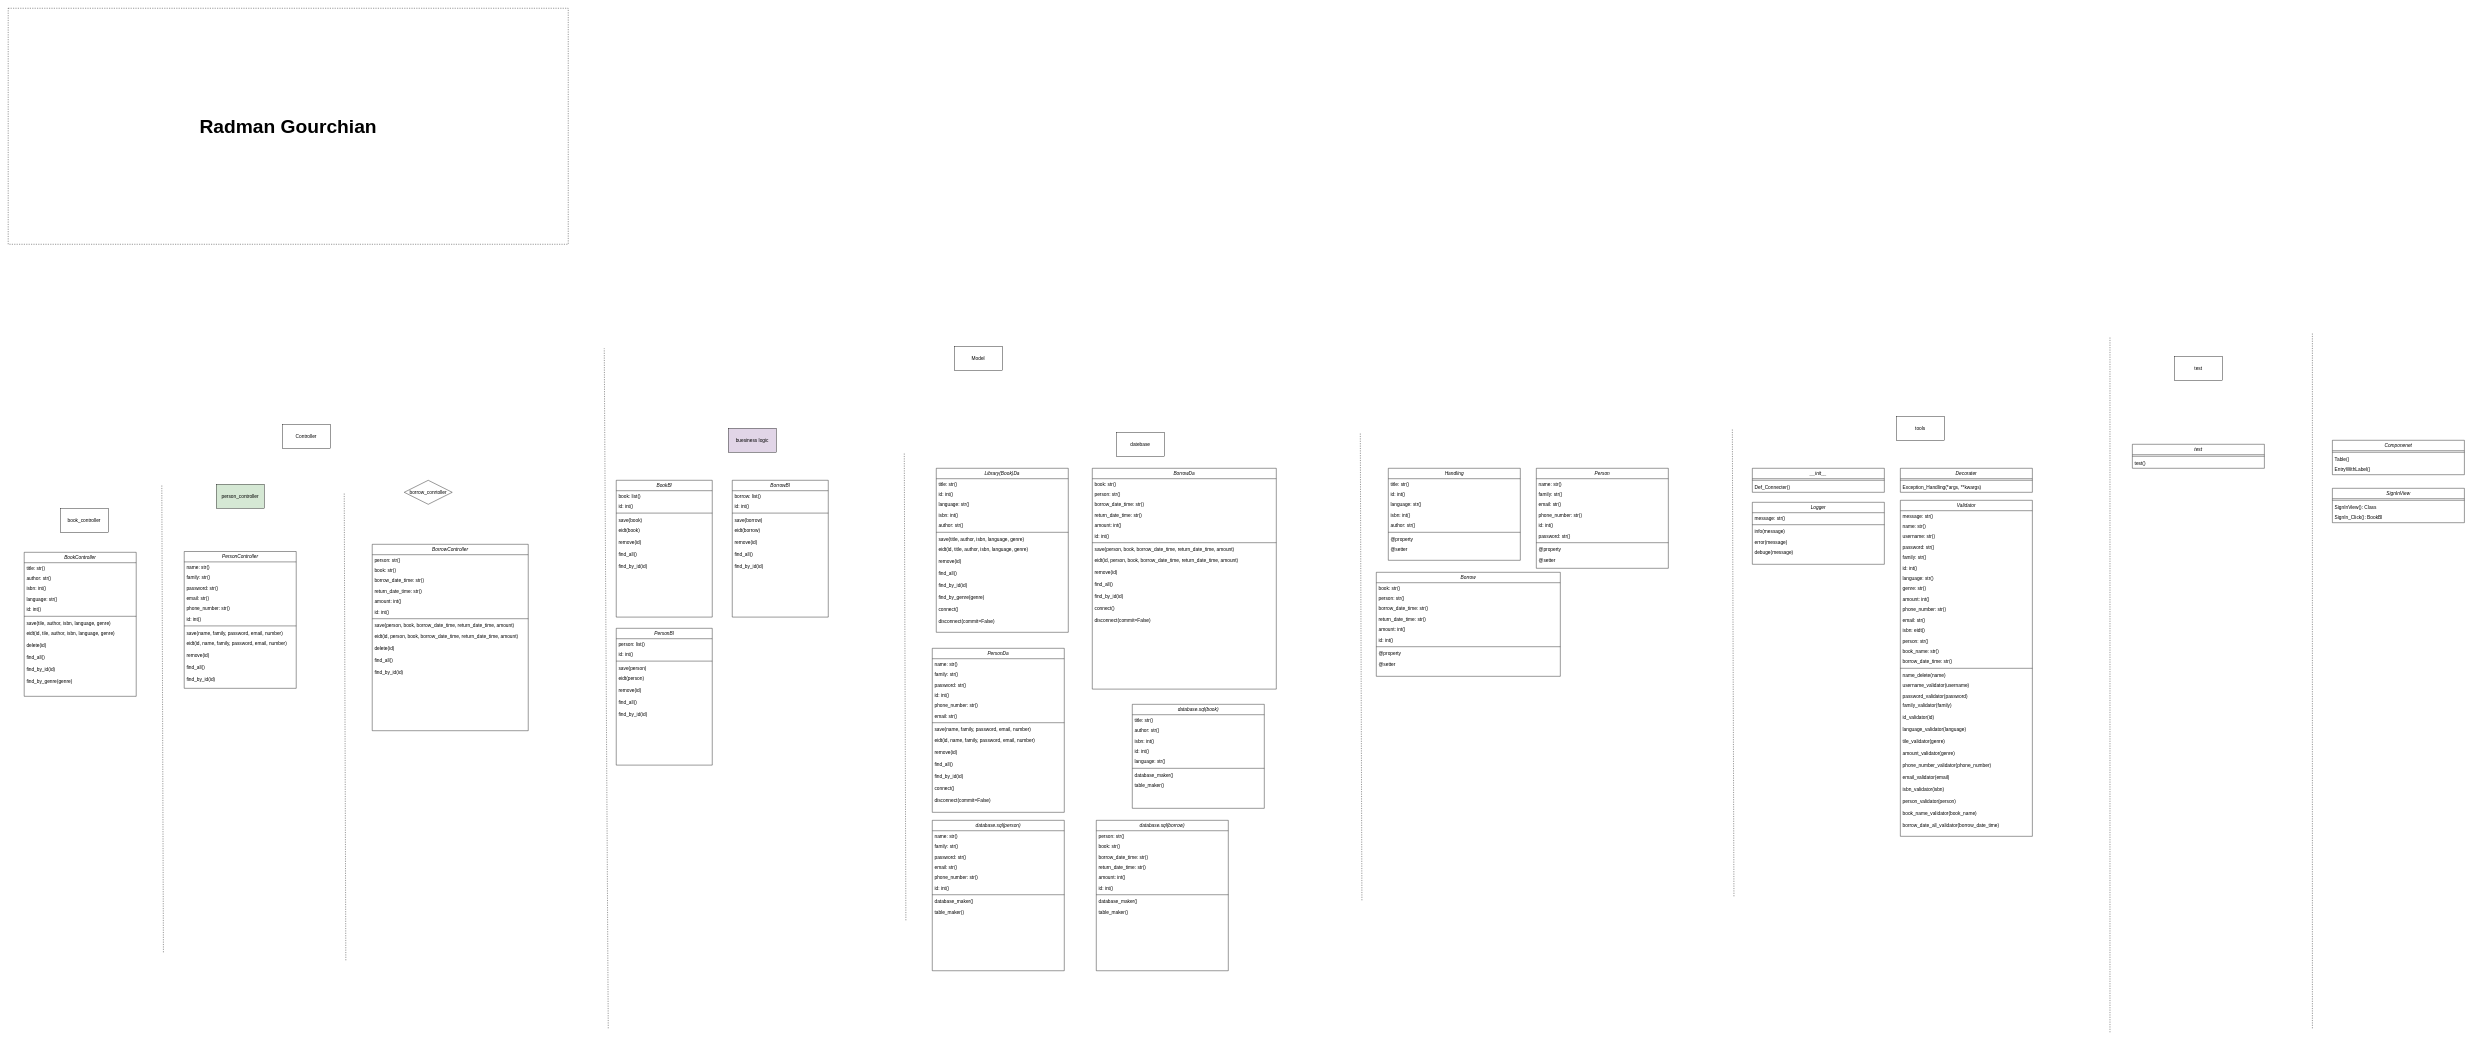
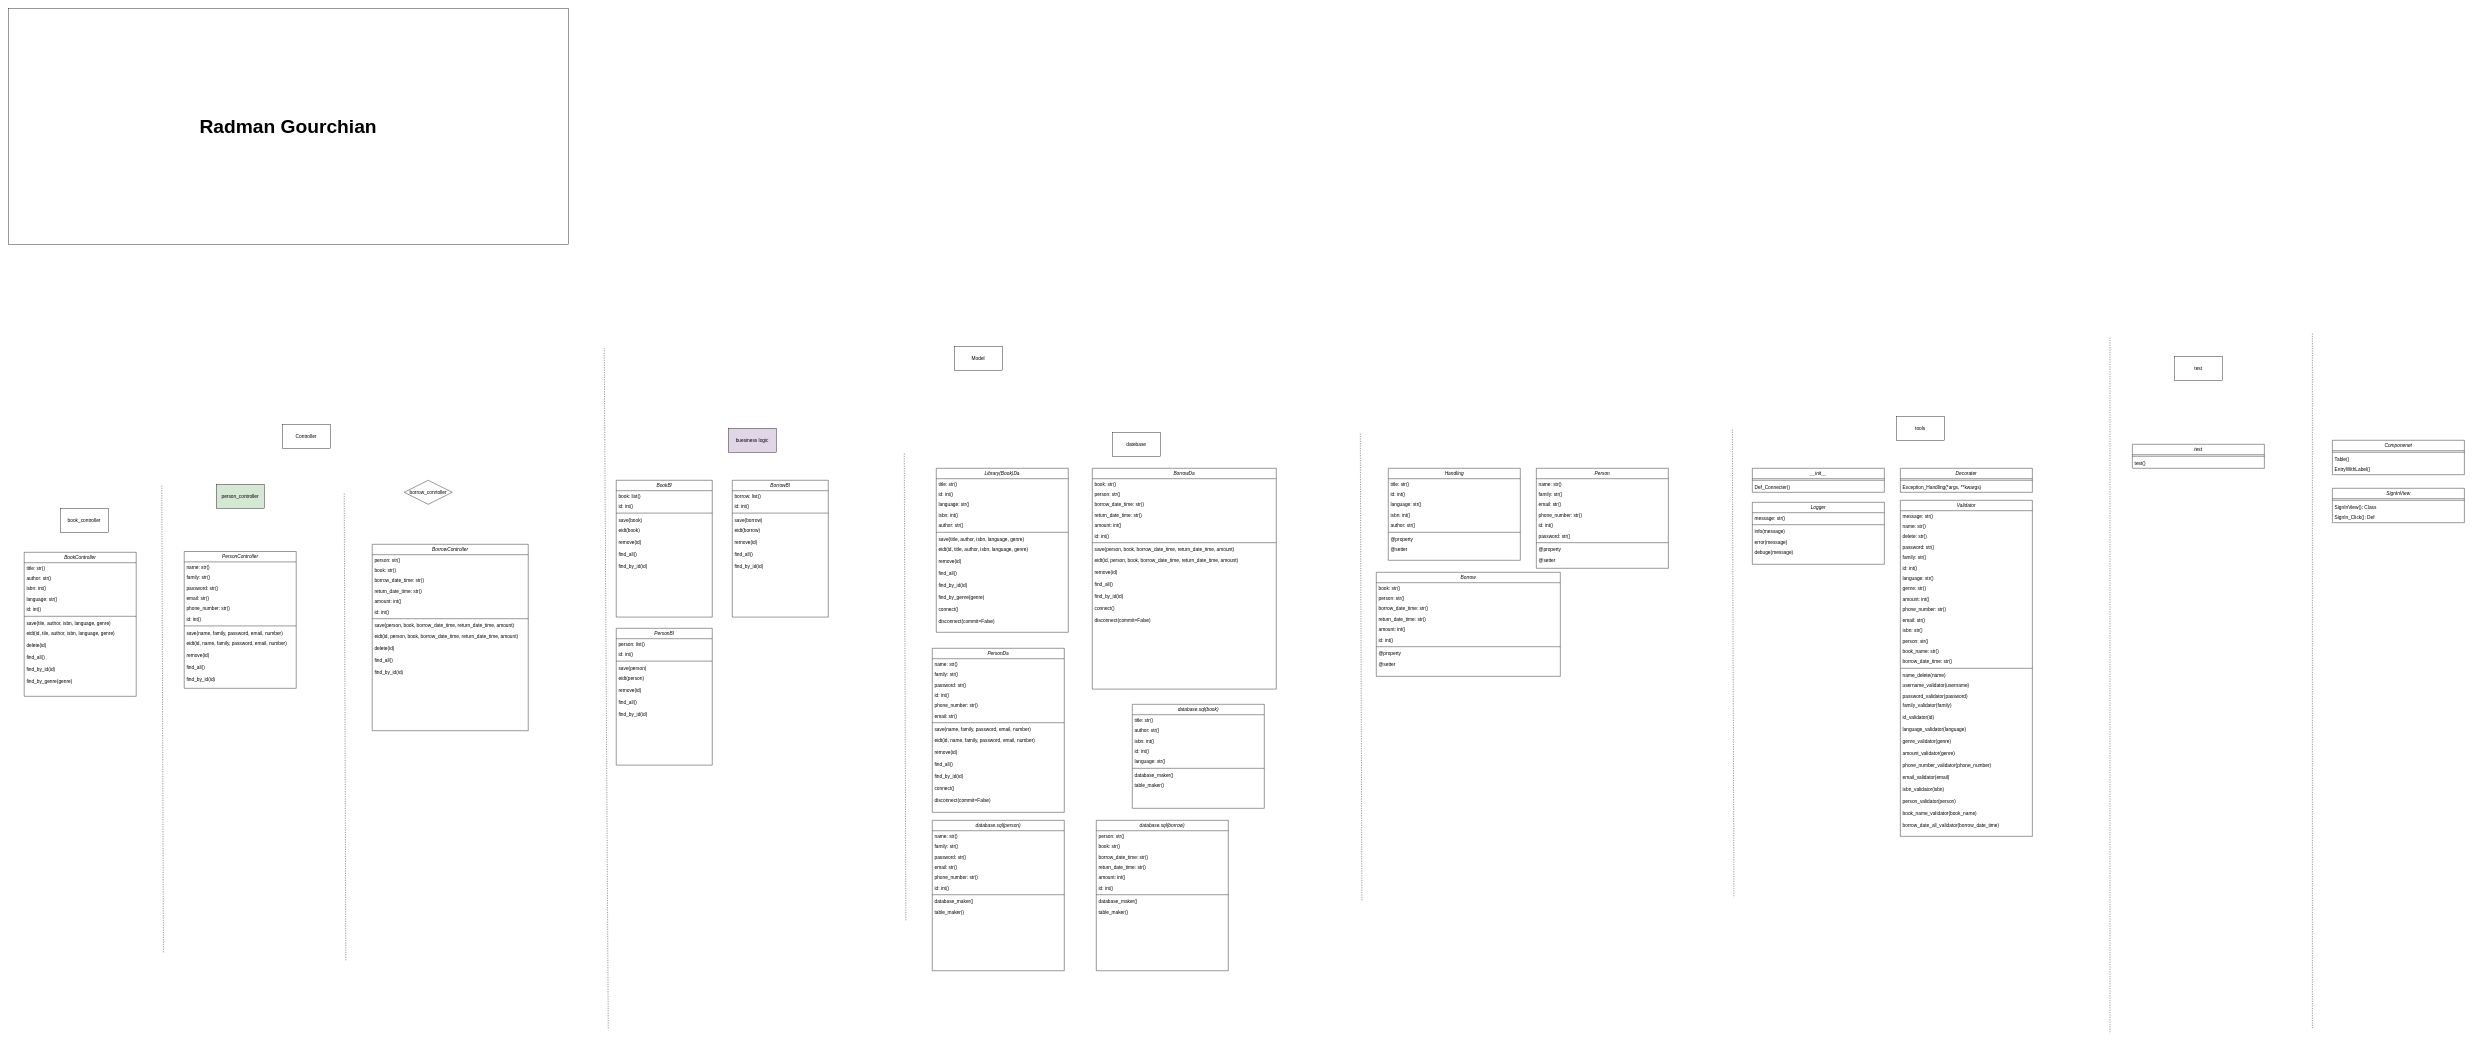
- <mxCell id="242" value="&lt;b&gt;&lt;font style=&quot;font-size: 48px;&quot;&gt;Radman Gourchian&lt;/font&gt;&lt;/b&gt;" style="rounded=0;whiteSpace=wrap;html=1;dashed=1;" vertex="1" parent="1"><mxGeometry x="20" y="20" width="1400" height="590" as="geometry" /></mxCell>
+ <mxCell id="242" value="&lt;b&gt;&lt;font style=&quot;font-size: 48px;&quot;&gt;Radman Gourchian&lt;/font&gt;&lt;/b&gt;" style="rounded=0;whiteSpace=wrap;html=1;" vertex="1" parent="1"><mxGeometry x="20" y="20" width="1400" height="590" as="geometry" /></mxCell>
- <mxCell id="51" value="datebase" style="rounded=0;whiteSpace=wrap;html=1;" vertex="1" parent="1"><mxGeometry x="2790" y="1080" width="120" height="60" as="geometry" /></mxCell>
+ <mxCell id="51" value="datebase" style="rounded=0;whiteSpace=wrap;html=1;" vertex="1" parent="1"><mxGeometry x="2780" y="1080" width="120" height="60" as="geometry" /></mxCell>
- <mxCell id="241" value="SignIn_Click(): BookBl" style="text;align=left;verticalAlign=top;spacingLeft=4;spacingRight=4;overflow=hidden;rotatable=0;points=[[0,0.5],[1,0.5]];portConstraint=eastwest;" vertex="1" parent="238"><mxGeometry y="60" width="330" height="26" as="geometry" /></mxCell>
+ <mxCell id="241" value="SignIn_Click(): Def" style="text;align=left;verticalAlign=top;spacingLeft=4;spacingRight=4;overflow=hidden;rotatable=0;points=[[0,0.5],[1,0.5]];portConstraint=eastwest;" vertex="1" parent="238"><mxGeometry y="60" width="330" height="26" as="geometry" /></mxCell>
- <mxCell id="200" value="username: str()" style="text;align=left;verticalAlign=top;spacingLeft=4;spacingRight=4;overflow=hidden;rotatable=0;points=[[0,0.5],[1,0.5]];portConstraint=eastwest;rounded=0;shadow=0;html=0;" vertex="1" parent="197"><mxGeometry y="78" width="330" height="26" as="geometry" /></mxCell>
+ <mxCell id="200" value="delete: str()" style="text;align=left;verticalAlign=top;spacingLeft=4;spacingRight=4;overflow=hidden;rotatable=0;points=[[0,0.5],[1,0.5]];portConstraint=eastwest;rounded=0;shadow=0;html=0;" vertex="1" parent="197"><mxGeometry y="78" width="330" height="26" as="geometry" /></mxCell>
- <mxCell id="209" value="isbn: eidt()" style="text;align=left;verticalAlign=top;spacingLeft=4;spacingRight=4;overflow=hidden;rotatable=0;points=[[0,0.5],[1,0.5]];portConstraint=eastwest;rounded=0;shadow=0;html=0;" vertex="1" parent="197"><mxGeometry y="312" width="330" height="26" as="geometry" /></mxCell>
+ <mxCell id="209" value="isbn: str()" style="text;align=left;verticalAlign=top;spacingLeft=4;spacingRight=4;overflow=hidden;rotatable=0;points=[[0,0.5],[1,0.5]];portConstraint=eastwest;rounded=0;shadow=0;html=0;" vertex="1" parent="197"><mxGeometry y="312" width="330" height="26" as="geometry" /></mxCell>
- <mxCell id="220" value="tile_validator(genre)" style="text;align=left;verticalAlign=top;spacingLeft=4;spacingRight=4;overflow=hidden;rotatable=0;points=[[0,0.5],[1,0.5]];portConstraint=eastwest;" vertex="1" parent="197"><mxGeometry y="590" width="330" height="30" as="geometry" /></mxCell>
+ <mxCell id="220" value="genre_validator(genre)" style="text;align=left;verticalAlign=top;spacingLeft=4;spacingRight=4;overflow=hidden;rotatable=0;points=[[0,0.5],[1,0.5]];portConstraint=eastwest;" vertex="1" parent="197"><mxGeometry y="590" width="330" height="30" as="geometry" /></mxCell>
